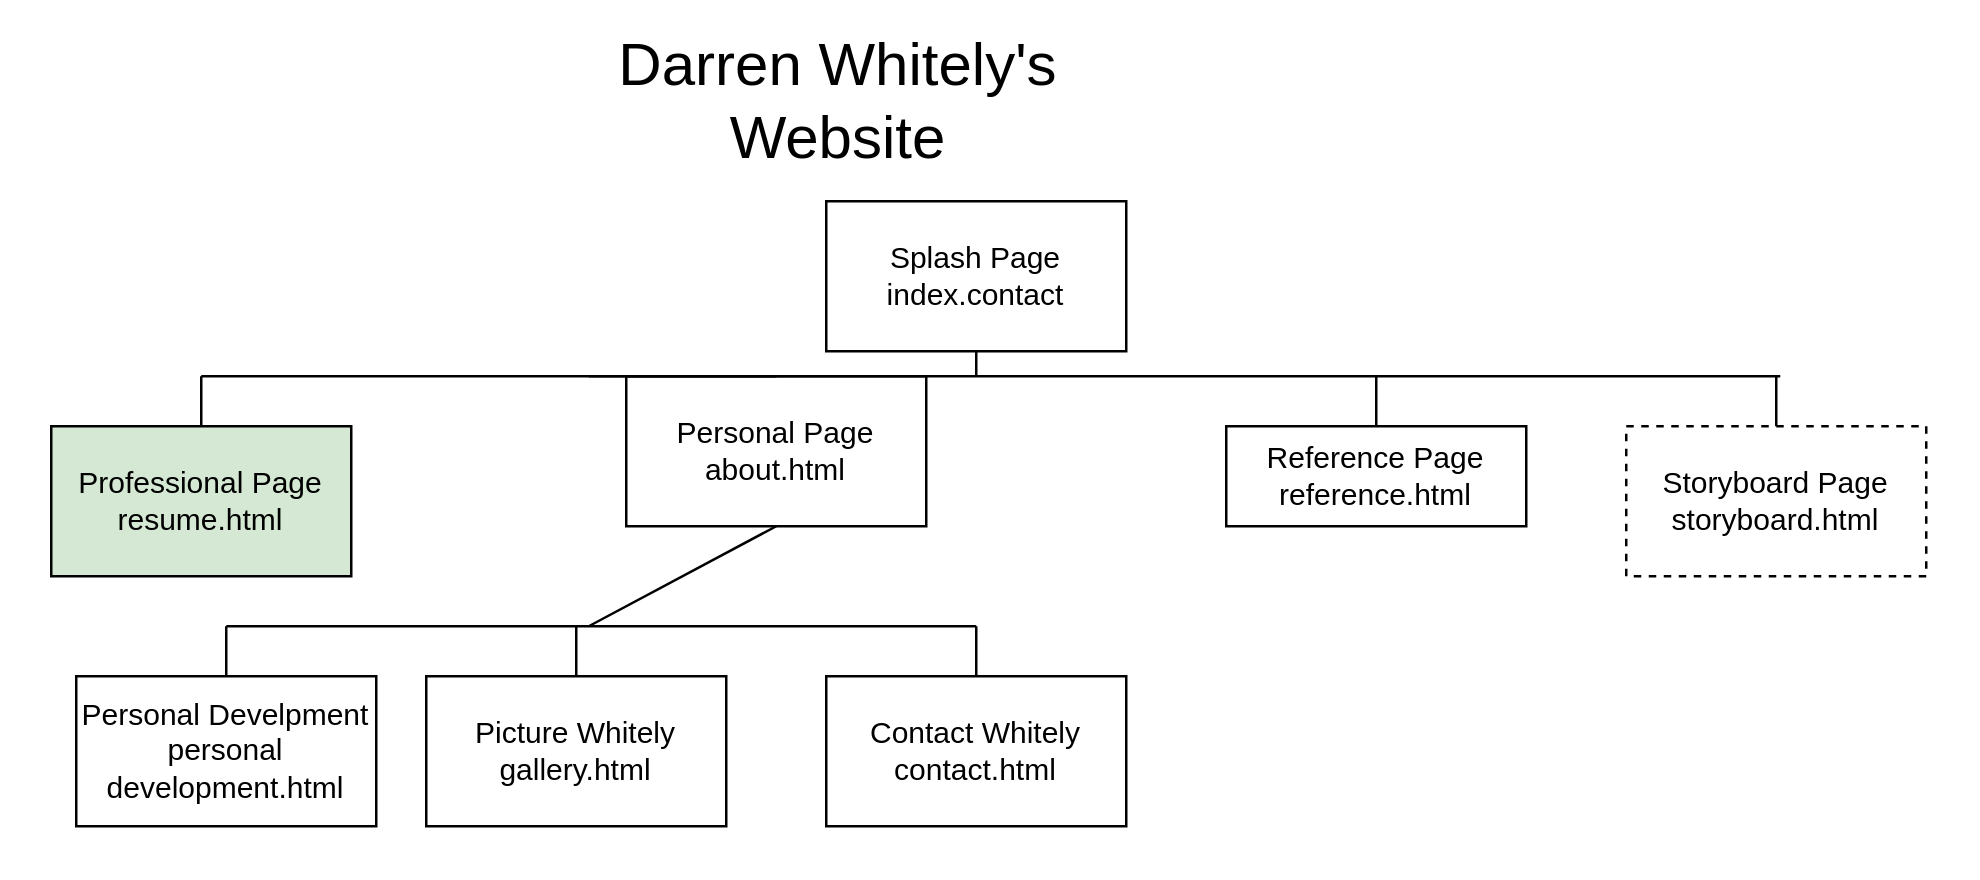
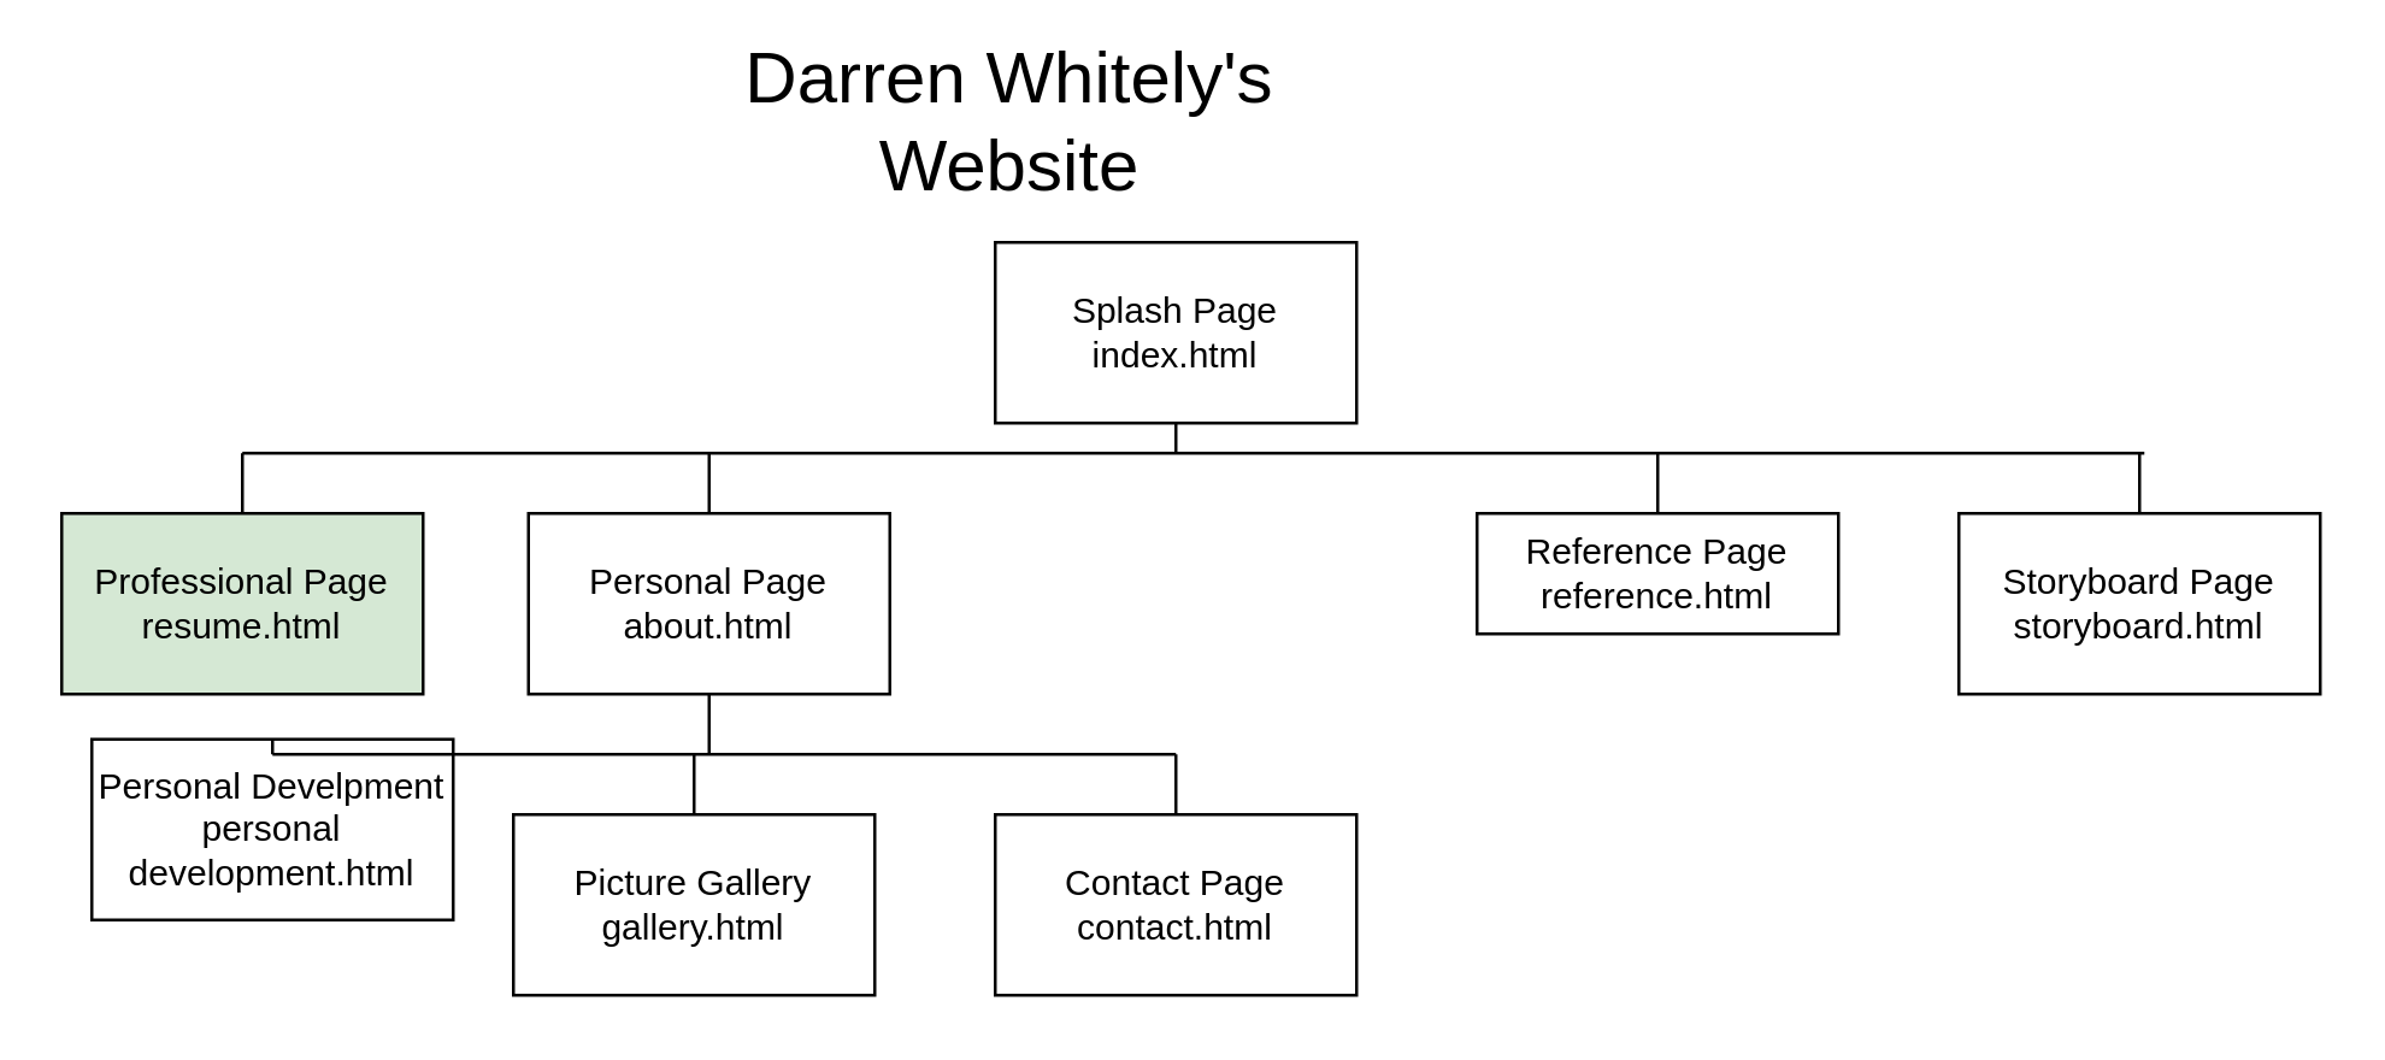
- <mxCell id="2" value="Splash Page&lt;br&gt;index.contact" style="rounded=0;whiteSpace=wrap;html=1;" vertex="1" parent="1"><mxGeometry x="330" y="80" width="120" height="60" as="geometry" /></mxCell>
+ <mxCell id="2" value="Splash Page&lt;br&gt;index.html" style="rounded=0;whiteSpace=wrap;html=1;" vertex="1" parent="1"><mxGeometry x="330" y="80" width="120" height="60" as="geometry" /></mxCell>
- <mxCell id="7" value="Personal Page&lt;br&gt;about.html" style="rounded=0;whiteSpace=wrap;html=1;" vertex="1" parent="1"><mxGeometry x="250" y="150" width="120" height="60" as="geometry" /></mxCell>
+ <mxCell id="7" value="Personal Page&lt;br&gt;about.html" style="rounded=0;whiteSpace=wrap;html=1;" vertex="1" parent="1"><mxGeometry x="175" y="170" width="120" height="60" as="geometry" /></mxCell>
- <mxCell id="10" value="Storyboard Page&lt;br&gt;storyboard.html" style="rounded=0;whiteSpace=wrap;html=1;dashed=1;" vertex="1" parent="1"><mxGeometry x="650" y="170" width="120" height="60" as="geometry" /></mxCell>
+ <mxCell id="10" value="Storyboard Page&lt;br&gt;storyboard.html" style="rounded=0;whiteSpace=wrap;html=1;" vertex="1" parent="1"><mxGeometry x="650" y="170" width="120" height="60" as="geometry" /></mxCell>
- <mxCell id="6" value="Personal Develpment&lt;br&gt;personal development.html" style="rounded=0;whiteSpace=wrap;html=1;" vertex="1" parent="1"><mxGeometry x="30" y="270" width="120" height="60" as="geometry" /></mxCell>
+ <mxCell id="6" value="Personal Develpment&lt;br&gt;personal development.html" style="rounded=0;whiteSpace=wrap;html=1;" vertex="1" parent="1"><mxGeometry x="30" y="245" width="120" height="60" as="geometry" /></mxCell>
- <mxCell id="3" value="Picture Whitely&lt;br&gt;gallery.html" style="rounded=0;whiteSpace=wrap;html=1;" vertex="1" parent="1"><mxGeometry x="170" y="270" width="120" height="60" as="geometry" /></mxCell>
+ <mxCell id="3" value="Picture Gallery&lt;br&gt;gallery.html" style="rounded=0;whiteSpace=wrap;html=1;" vertex="1" parent="1"><mxGeometry x="170" y="270" width="120" height="60" as="geometry" /></mxCell>
- <mxCell id="5" value="Contact Whitely&lt;br&gt;contact.html" style="rounded=0;whiteSpace=wrap;html=1;" vertex="1" parent="1"><mxGeometry x="330" y="270" width="120" height="60" as="geometry" /></mxCell>
+ <mxCell id="5" value="Contact Page&lt;br&gt;contact.html" style="rounded=0;whiteSpace=wrap;html=1;" vertex="1" parent="1"><mxGeometry x="330" y="270" width="120" height="60" as="geometry" /></mxCell>
